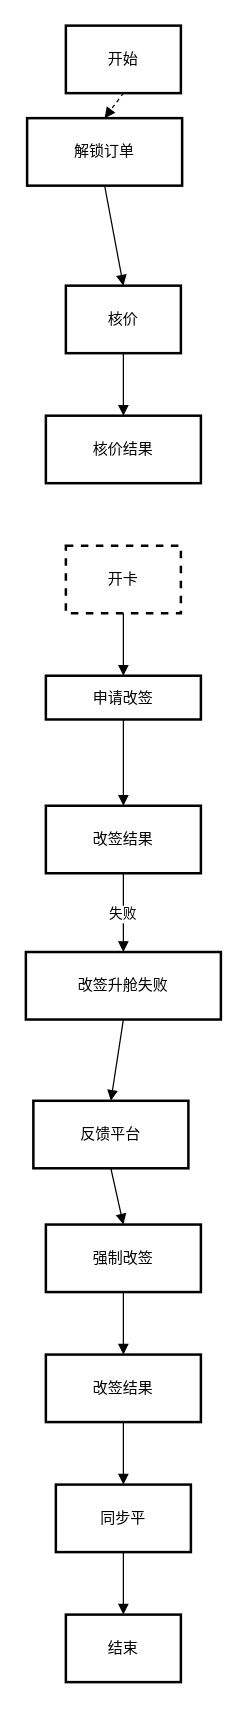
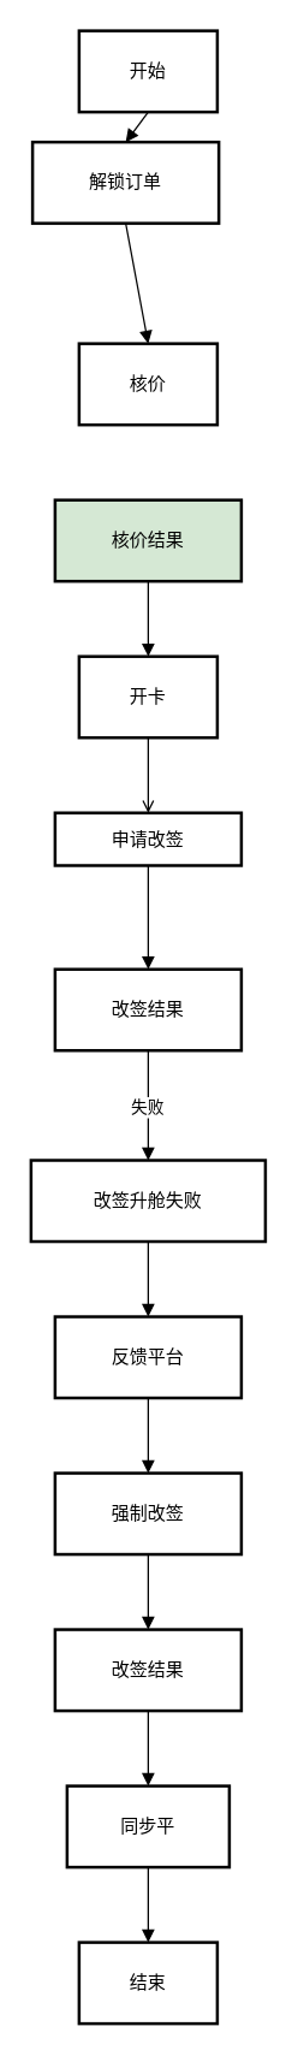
- <mxCell id="15" value="" style="curved=1;startArrow=none;endArrow=block;exitX=0.5;exitY=1;entryX=0.5;entryY=0;dashed=1;" edge="1" parent="1" source="2" target="3"><mxGeometry relative="1" as="geometry"><Array as="points" /></mxGeometry></mxCell>
+ <mxCell id="15" value="" style="curved=1;startArrow=none;endArrow=block;exitX=0.5;exitY=1;entryX=0.5;entryY=0;" edge="1" parent="1" source="2" target="3"><mxGeometry relative="1" as="geometry"><Array as="points" /></mxGeometry></mxCell>
- <mxCell id="17" value="" style="curved=1;startArrow=none;endArrow=block;exitX=0.5;exitY=1;entryX=0.5;entryY=0;" edge="1" parent="1" source="4" target="5"><mxGeometry relative="1" as="geometry"><Array as="points" /></mxGeometry></mxCell>
- <mxCell id="5" value="核价结果" style="whiteSpace=wrap;strokeWidth=2;" vertex="1" parent="1"><mxGeometry x="36" y="332" width="124" height="54" as="geometry" /></mxCell>
+ <mxCell id="5" value="核价结果" style="whiteSpace=wrap;strokeWidth=2;fillColor=#d5e8d4;" vertex="1" parent="1"><mxGeometry x="36" y="332" width="124" height="54" as="geometry" /></mxCell>
+ <mxCell id="18" value="" style="curved=1;startArrow=none;endArrow=block;exitX=0.5;exitY=1;entryX=0.5;entryY=0;" edge="1" parent="1" source="5" target="6"><mxGeometry relative="1" as="geometry"><Array as="points" /></mxGeometry></mxCell>
- <mxCell id="6" value="开卡" style="whiteSpace=wrap;strokeWidth=2;dashed=1;" vertex="1" parent="1"><mxGeometry x="52" y="436" width="92" height="54" as="geometry" /></mxCell>
+ <mxCell id="6" value="开卡" style="whiteSpace=wrap;strokeWidth=2;" vertex="1" parent="1"><mxGeometry x="52" y="436" width="92" height="54" as="geometry" /></mxCell>
- <mxCell id="19" value="" style="curved=1;startArrow=none;endArrow=block;exitX=0.5;exitY=1;entryX=0.5;entryY=0;" edge="1" parent="1" source="6" target="7"><mxGeometry relative="1" as="geometry"><Array as="points" /></mxGeometry></mxCell>
+ <mxCell id="19" value="" style="curved=1;startArrow=none;endArrow=open;exitX=0.5;exitY=1;entryX=0.5;entryY=0;" edge="1" parent="1" source="6" target="7"><mxGeometry relative="1" as="geometry"><Array as="points" /></mxGeometry></mxCell>
- <mxCell id="9" value="改签升舱失败" style="whiteSpace=wrap;strokeWidth=2;" vertex="1" parent="1"><mxGeometry x="20" y="761" width="156" height="54" as="geometry" /></mxCell>
+ <mxCell id="9" value="改签升舱失败" style="whiteSpace=wrap;strokeWidth=2;" vertex="1" parent="1"><mxGeometry x="20" y="771" width="156" height="54" as="geometry" /></mxCell>
- <mxCell id="10" value="反馈平台" style="whiteSpace=wrap;strokeWidth=2;" vertex="1" parent="1"><mxGeometry x="26" y="880" width="124" height="54" as="geometry" /></mxCell>
+ <mxCell id="10" value="反馈平台" style="whiteSpace=wrap;strokeWidth=2;" vertex="1" parent="1"><mxGeometry x="36" y="875" width="124" height="54" as="geometry" /></mxCell>
